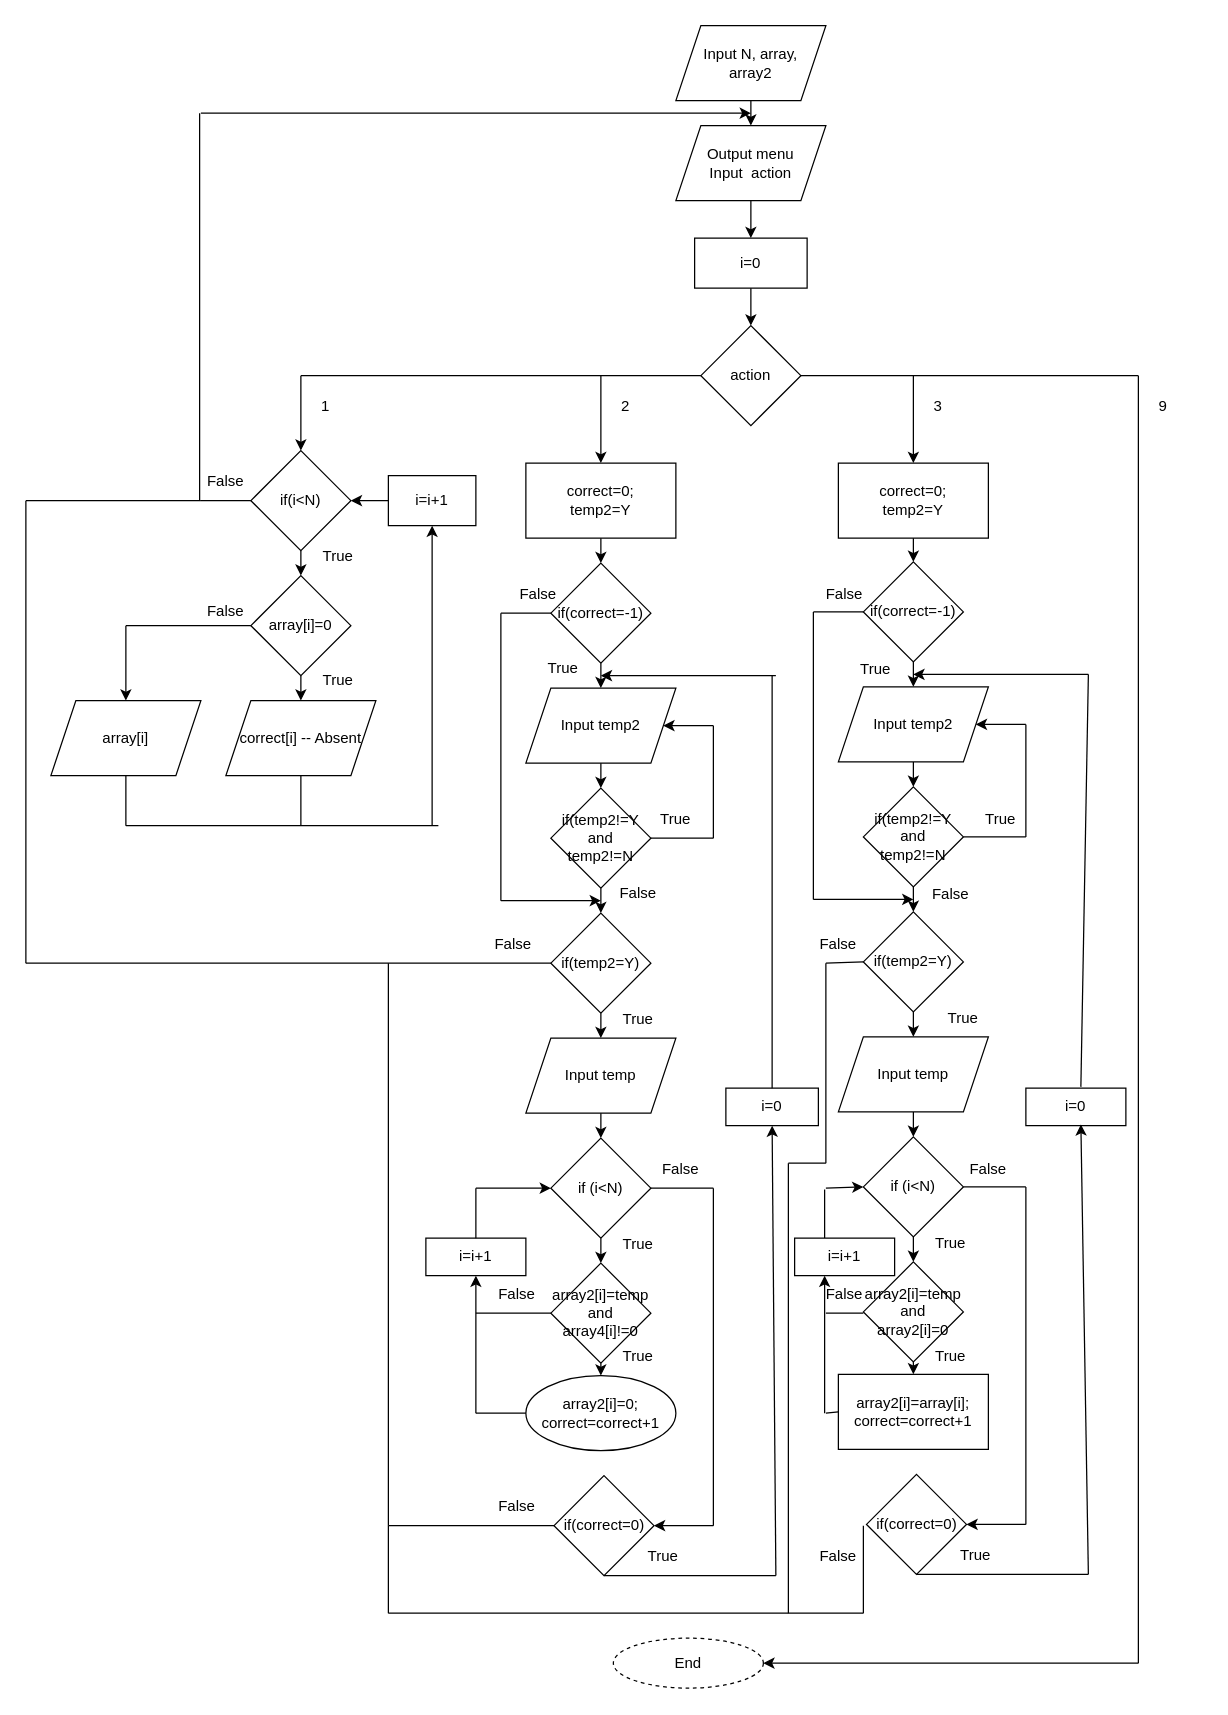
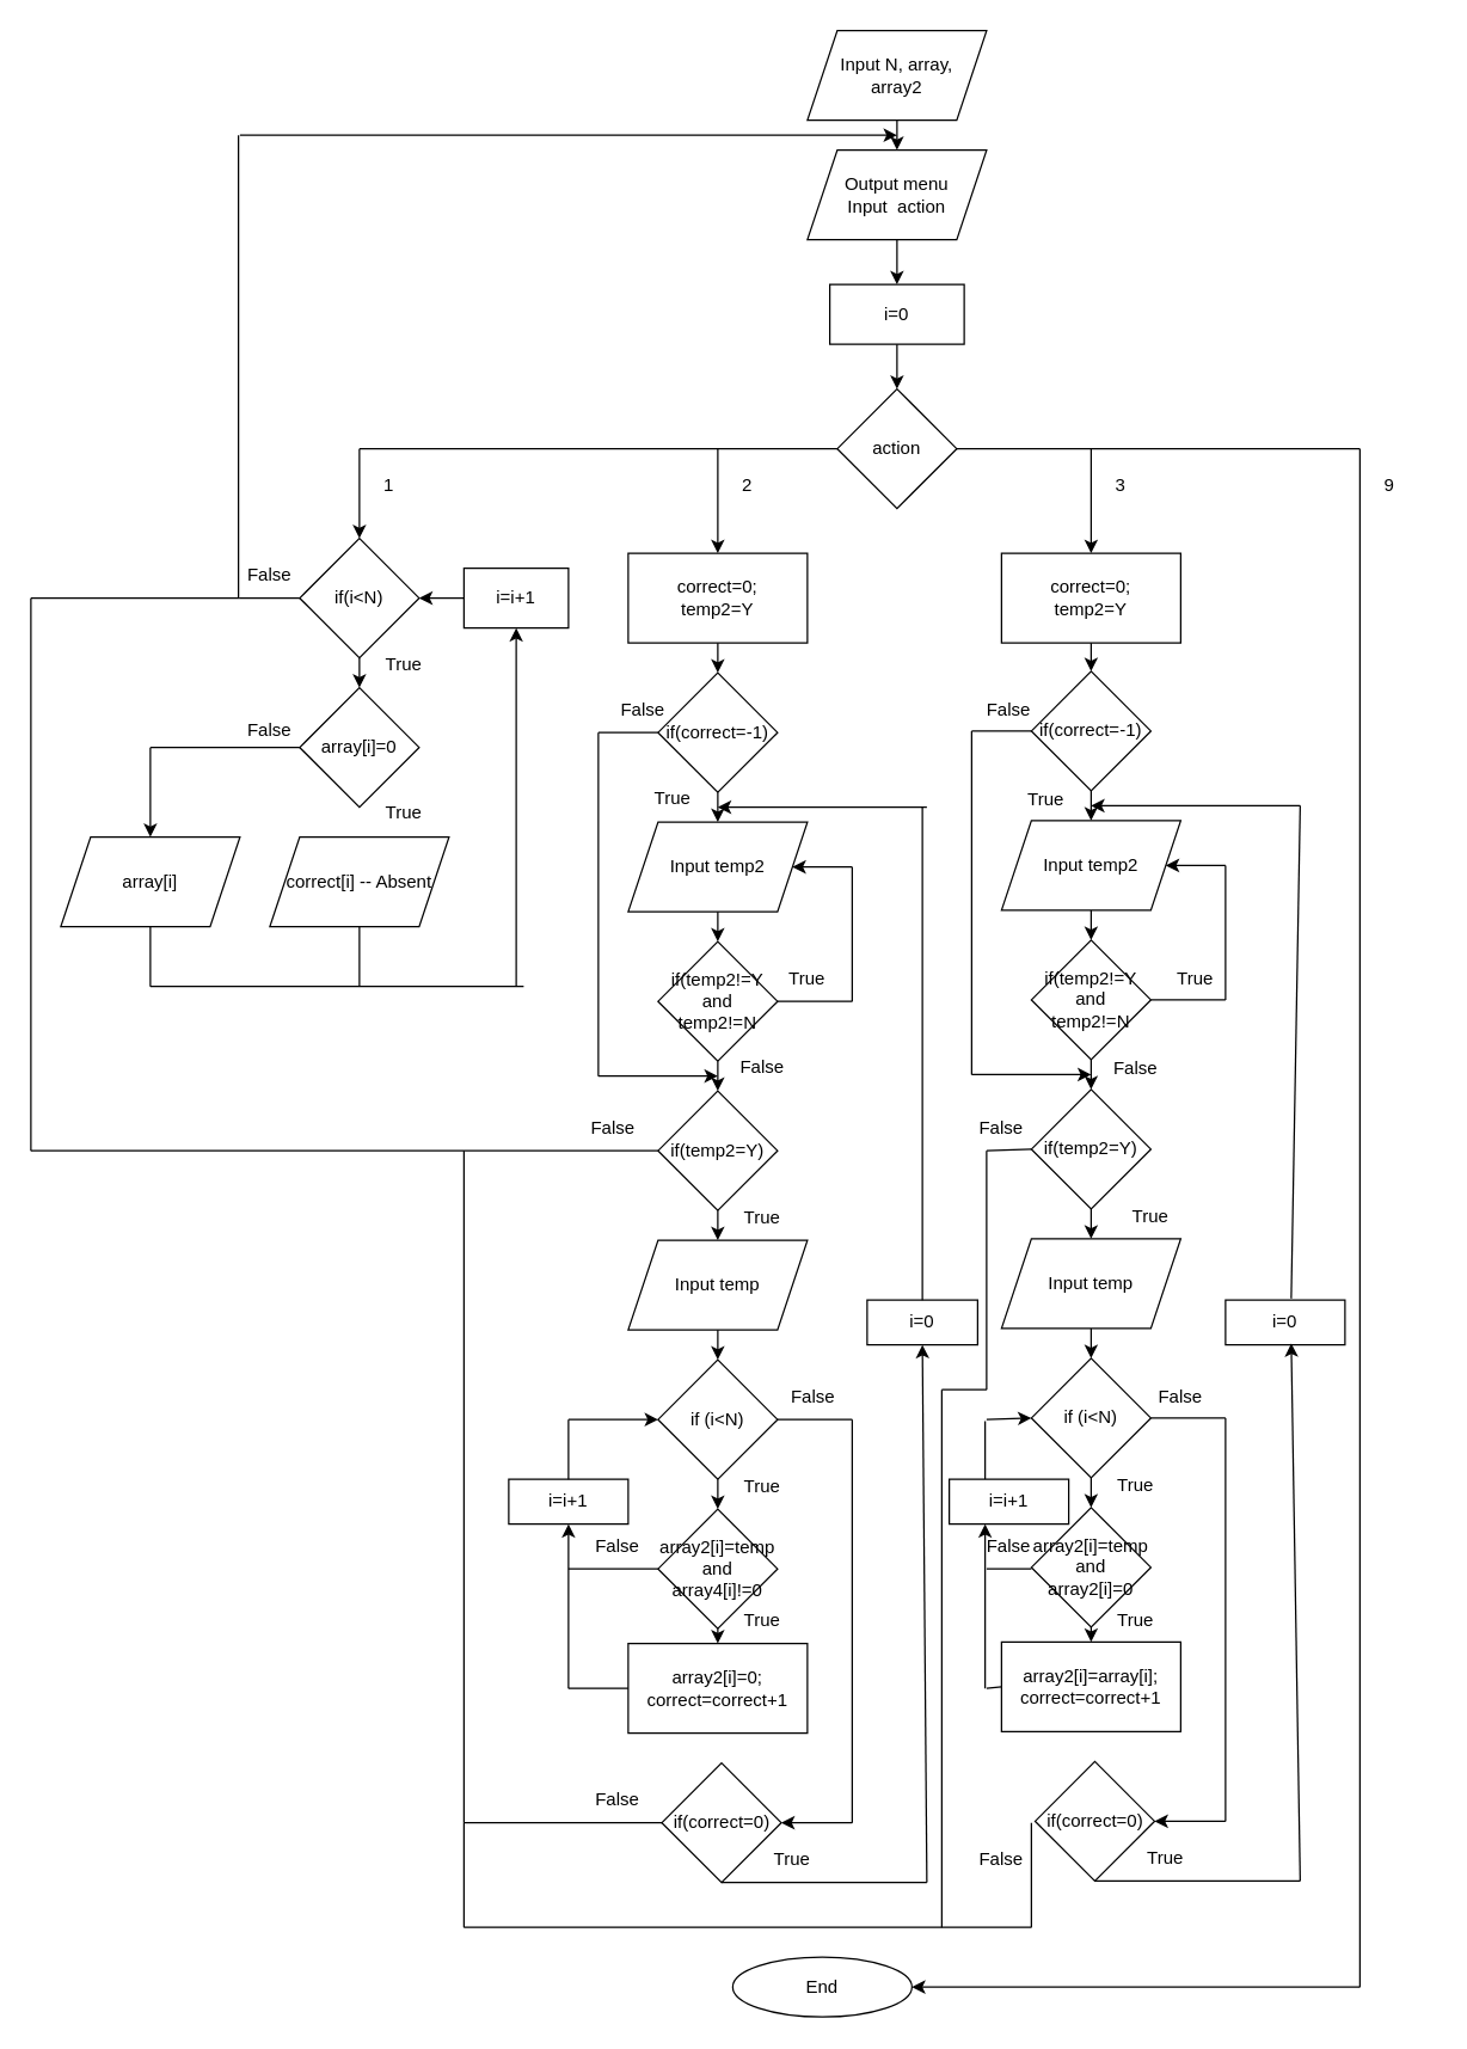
- <mxCell id="16" value="" style="endArrow=classic;html=1;rounded=0;exitX=0.5;exitY=1;exitDx=0;exitDy=0;entryX=0.5;entryY=0;entryDx=0;entryDy=0;" edge="1" parent="1" source="7" target="8"><mxGeometry width="50" height="50" relative="1" as="geometry"><mxPoint x="370" y="530" as="sourcePoint" /><mxPoint x="420" y="480" as="targetPoint" /></mxGeometry></mxCell>
- <mxCell id="35" value="array2[i]=0;&lt;br&gt;correct=correct+1" style="ellipse;whiteSpace=wrap;html=1;" vertex="1" parent="1"><mxGeometry x="420" y="1100" width="120" height="60" as="geometry" /></mxCell>
+ <mxCell id="35" value="array2[i]=0;&lt;br&gt;correct=correct+1" style="rounded=0;whiteSpace=wrap;html=1;" vertex="1" parent="1"><mxGeometry x="420" y="1100" width="120" height="60" as="geometry" /></mxCell>
- <mxCell id="113" value="End" style="ellipse;whiteSpace=wrap;html=1;dashed=1;" vertex="1" parent="1"><mxGeometry x="490" y="1310" width="120" height="40" as="geometry" /></mxCell>
+ <mxCell id="113" value="End" style="ellipse;whiteSpace=wrap;html=1;" vertex="1" parent="1"><mxGeometry x="490" y="1310" width="120" height="40" as="geometry" /></mxCell>
